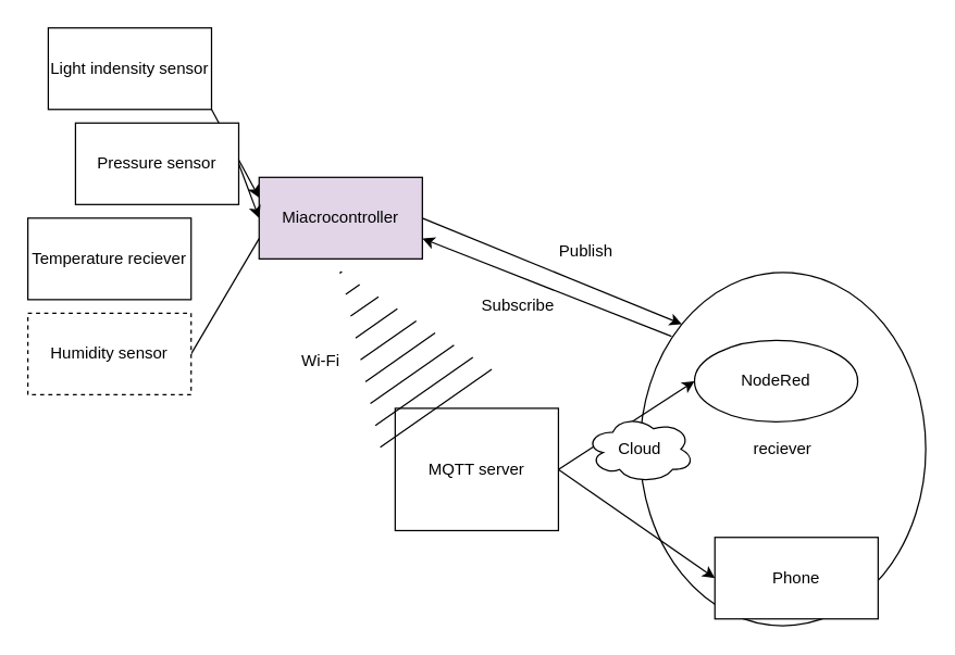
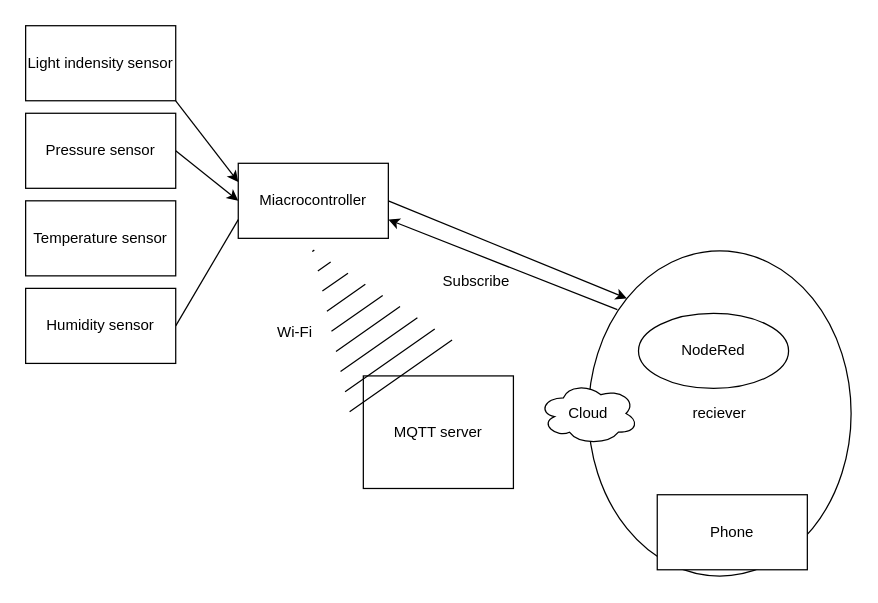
- <mxCell id="12" value="Light indensity sensor" style="rounded=0;whiteSpace=wrap;html=1;" vertex="1" parent="1"><mxGeometry x="35" y="20" width="120" height="60" as="geometry" /></mxCell>
+ <mxCell id="12" value="Light indensity sensor" style="rounded=0;whiteSpace=wrap;html=1;" vertex="1" parent="1"><mxGeometry x="20" y="20" width="120" height="60" as="geometry" /></mxCell>
- <mxCell id="14" value="Pressure sensor" style="rounded=0;whiteSpace=wrap;html=1;" vertex="1" parent="1"><mxGeometry x="55" y="90" width="120" height="60" as="geometry" /></mxCell>
+ <mxCell id="14" value="Pressure sensor" style="rounded=0;whiteSpace=wrap;html=1;" vertex="1" parent="1"><mxGeometry x="20" y="90" width="120" height="60" as="geometry" /></mxCell>
- <mxCell id="8" value="Miacrocontroller" style="rounded=0;whiteSpace=wrap;html=1;fillColor=#e1d5e7;" vertex="1" parent="1"><mxGeometry x="190" y="130" width="120" height="60" as="geometry" /></mxCell>
+ <mxCell id="8" value="Miacrocontroller" style="rounded=0;whiteSpace=wrap;html=1;" vertex="1" parent="1"><mxGeometry x="190" y="130" width="120" height="60" as="geometry" /></mxCell>
- <mxCell id="19" value="Publish" style="text;html=1;align=center;verticalAlign=middle;resizable=0;points=[];autosize=1;strokeColor=none;fillColor=none;" vertex="1" parent="1"><mxGeometry x="400" y="170" width="60" height="30" as="geometry" /></mxCell>
- <mxCell id="15" value="Temperature reciever" style="rounded=0;whiteSpace=wrap;html=1;" vertex="1" parent="1"><mxGeometry x="20" y="160" width="120" height="60" as="geometry" /></mxCell>
+ <mxCell id="15" value="Temperature sensor" style="rounded=0;whiteSpace=wrap;html=1;" vertex="1" parent="1"><mxGeometry x="20" y="160" width="120" height="60" as="geometry" /></mxCell>
- <mxCell id="22" value="Humidity sensor" style="rounded=0;whiteSpace=wrap;html=1;dashed=1;" vertex="1" parent="1"><mxGeometry x="20" y="230" width="120" height="60" as="geometry" /></mxCell>
+ <mxCell id="22" value="Humidity sensor" style="rounded=0;whiteSpace=wrap;html=1;" vertex="1" parent="1"><mxGeometry x="20" y="230" width="120" height="60" as="geometry" /></mxCell>
- <mxCell id="4" style="rounded=0;orthogonalLoop=1;jettySize=auto;html=1;exitX=1;exitY=0.5;exitDx=0;exitDy=0;entryX=0;entryY=0.5;entryDx=0;entryDy=0;" edge="1" parent="1" source="6" target="16"><mxGeometry relative="1" as="geometry" /></mxCell>
- <mxCell id="5" style="rounded=0;orthogonalLoop=1;jettySize=auto;html=1;exitX=1;exitY=0.5;exitDx=0;exitDy=0;entryX=0;entryY=0.5;entryDx=0;entryDy=0;" edge="1" parent="1" source="6" target="17"><mxGeometry relative="1" as="geometry" /></mxCell>
